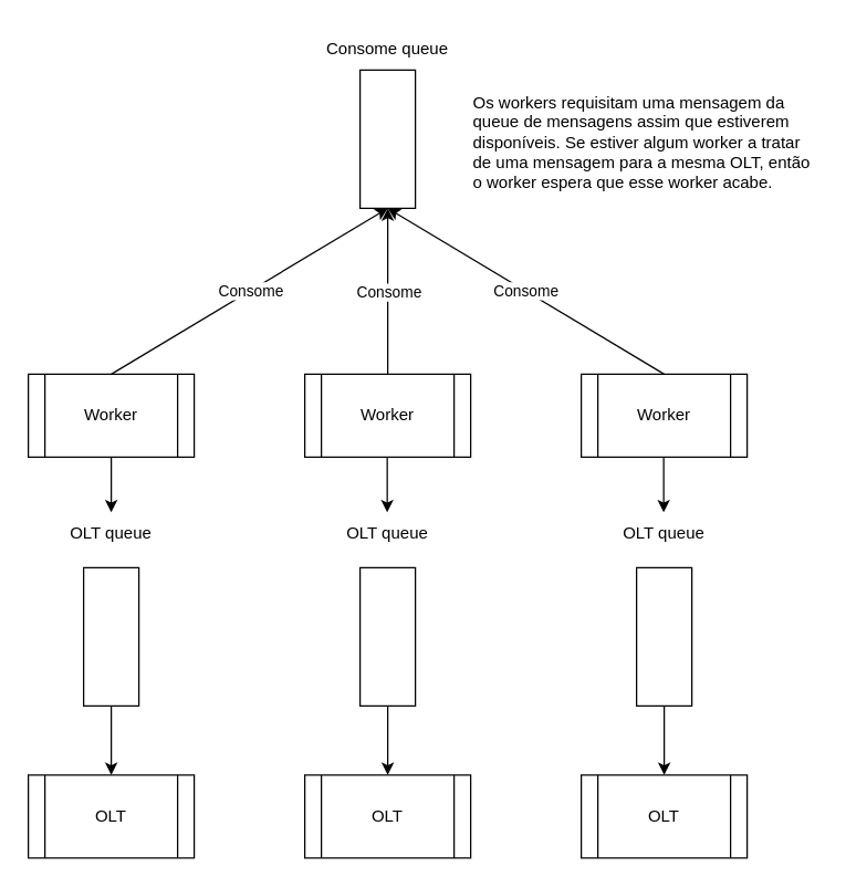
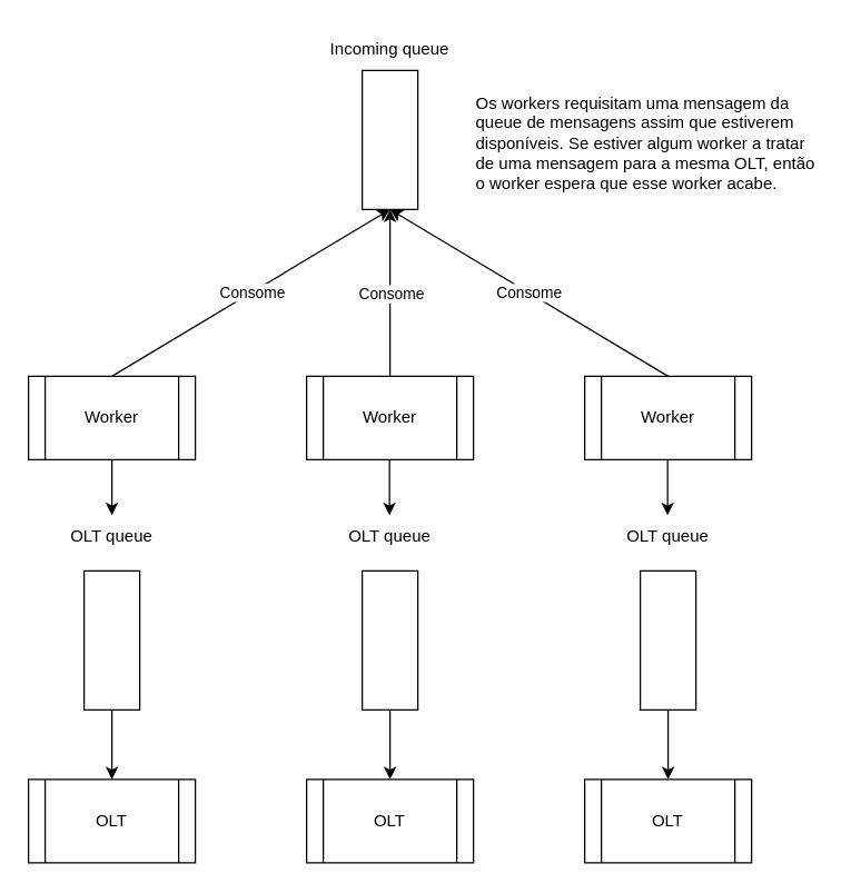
- <mxCell id="3" value="Consome queue" style="text;html=1;strokeColor=none;fillColor=none;align=center;verticalAlign=middle;whiteSpace=wrap;rounded=0;" parent="1" vertex="1"><mxGeometry x="230" y="20" width="100" height="30" as="geometry" /></mxCell>
+ <mxCell id="3" value="Incoming queue" style="text;html=1;strokeColor=none;fillColor=none;align=center;verticalAlign=middle;whiteSpace=wrap;rounded=0;" parent="1" vertex="1"><mxGeometry x="230" y="20" width="100" height="30" as="geometry" /></mxCell>
